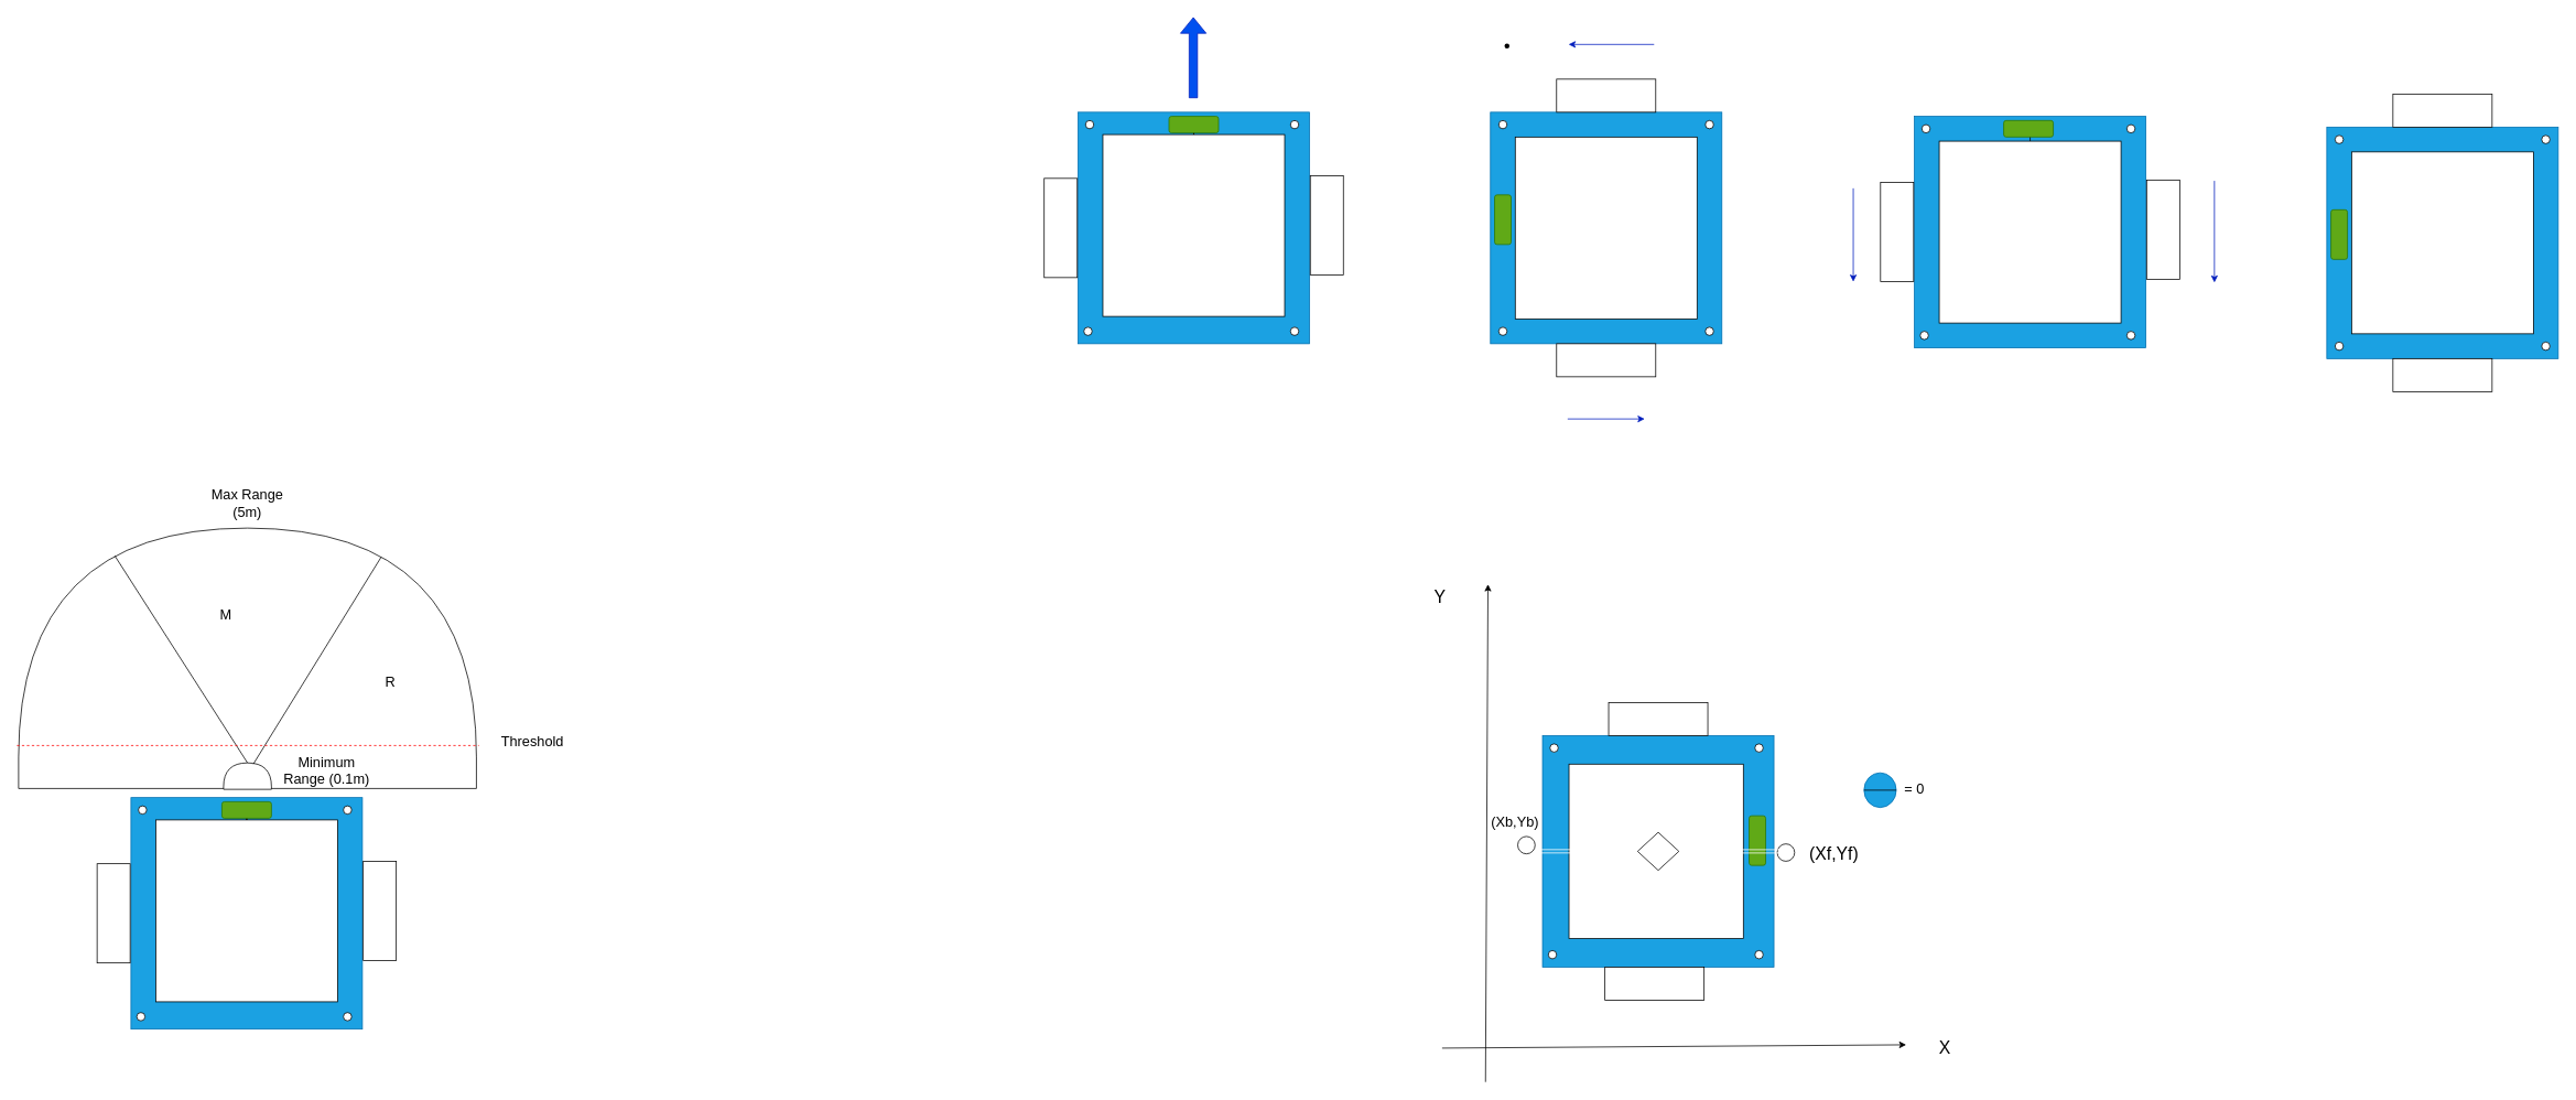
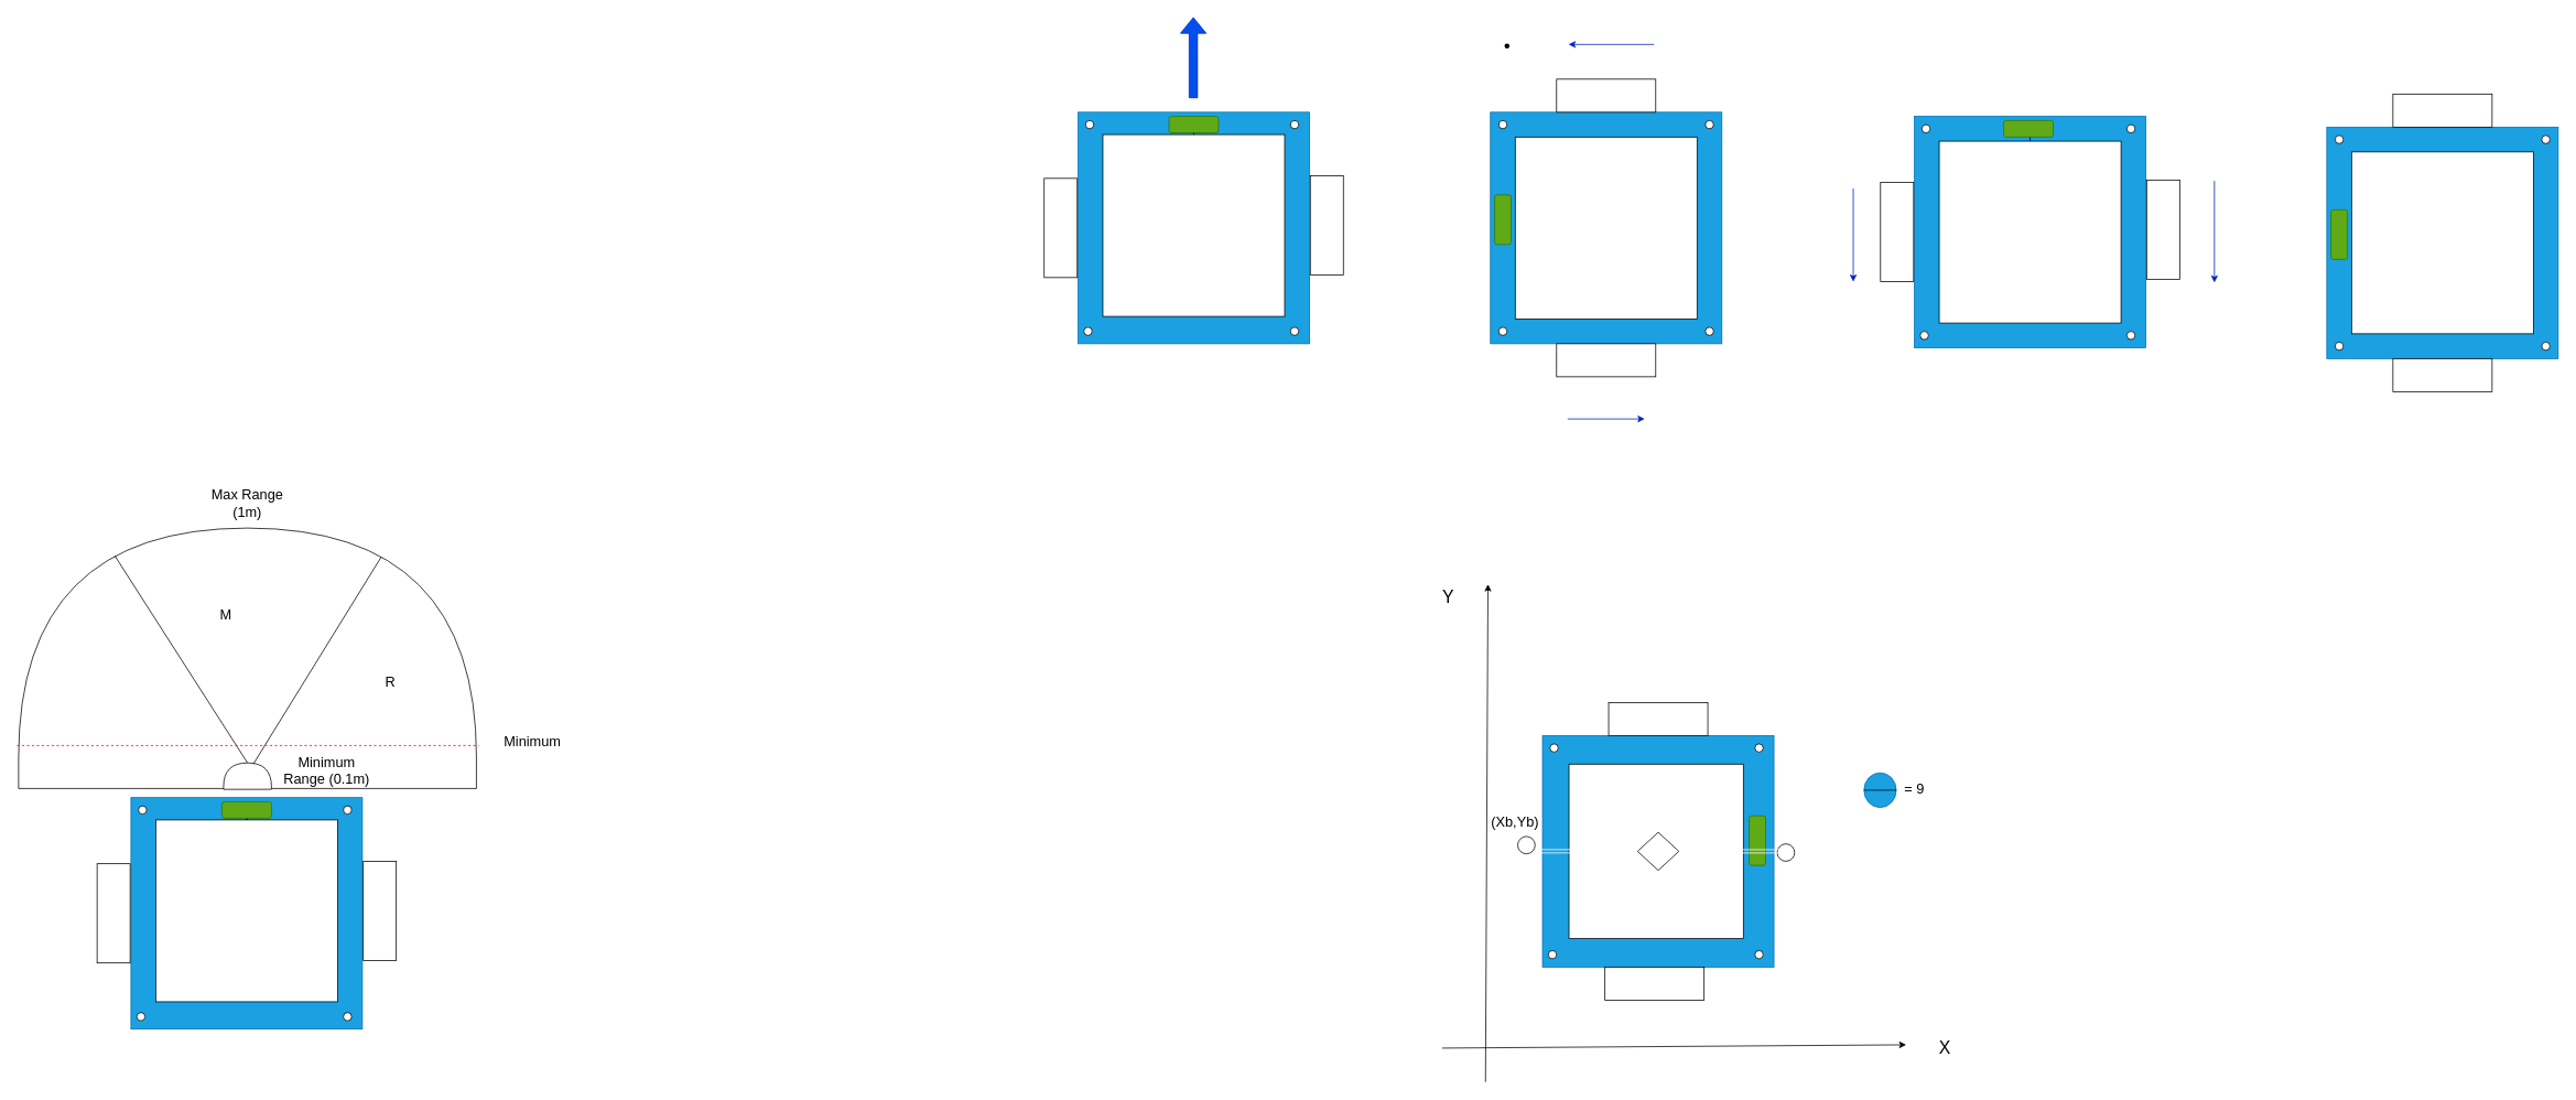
- <mxCell id="84" value="Max Range (5m)" style="text;html=1;strokeColor=none;fillColor=none;align=center;verticalAlign=middle;whiteSpace=wrap;rounded=0;fontSize=17;fontColor=#000000;" vertex="1" parent="1"><mxGeometry x="241" y="594" width="116" height="30" as="geometry" /></mxCell>
+ <mxCell id="84" value="Max Range (1m)" style="text;html=1;strokeColor=none;fillColor=none;align=center;verticalAlign=middle;whiteSpace=wrap;rounded=0;fontSize=17;fontColor=#000000;" vertex="1" parent="1"><mxGeometry x="241" y="594" width="116" height="30" as="geometry" /></mxCell>
- <mxCell id="63" value="&lt;font style=&quot;font-size: 21px;&quot; color=&quot;#000000&quot;&gt;Y&lt;/font&gt;" style="text;html=1;strokeColor=none;fillColor=none;align=center;verticalAlign=middle;whiteSpace=wrap;rounded=0;" vertex="1" parent="1"><mxGeometry x="1712" y="706" width="60" height="30" as="geometry" /></mxCell>
+ <mxCell id="63" value="&lt;font style=&quot;font-size: 21px;&quot; color=&quot;#000000&quot;&gt;Y&lt;/font&gt;" style="text;html=1;strokeColor=none;fillColor=none;align=center;verticalAlign=middle;whiteSpace=wrap;rounded=0;" vertex="1" parent="1"><mxGeometry x="1722" y="706" width="60" height="30" as="geometry" /></mxCell>
- <mxCell id="90" value="Threshold" style="text;html=1;strokeColor=none;fillColor=none;align=center;verticalAlign=middle;whiteSpace=wrap;rounded=0;fontSize=17;fontColor=#000000;" vertex="1" parent="1"><mxGeometry x="586" y="882" width="116" height="30" as="geometry" /></mxCell>
+ <mxCell id="90" value="Minimum" style="text;html=1;strokeColor=none;fillColor=none;align=center;verticalAlign=middle;whiteSpace=wrap;rounded=0;fontSize=17;fontColor=#000000;" vertex="1" parent="1"><mxGeometry x="586" y="882" width="116" height="30" as="geometry" /></mxCell>
- <mxCell id="69" value="&lt;font color=&quot;#000000&quot;&gt;= 0&lt;/font&gt;" style="text;html=1;strokeColor=none;fillColor=none;align=center;verticalAlign=middle;whiteSpace=wrap;rounded=0;fontSize=17;fontColor=#FFFFFF;" vertex="1" parent="1"><mxGeometry x="2286" y="940" width="60" height="30" as="geometry" /></mxCell>
+ <mxCell id="69" value="&lt;font color=&quot;#000000&quot;&gt;= 9&lt;/font&gt;" style="text;html=1;strokeColor=none;fillColor=none;align=center;verticalAlign=middle;whiteSpace=wrap;rounded=0;fontSize=17;fontColor=#FFFFFF;" vertex="1" parent="1"><mxGeometry x="2286" y="940" width="60" height="30" as="geometry" /></mxCell>
- <mxCell id="64" value="&lt;font style=&quot;font-size: 21px;&quot; color=&quot;#000000&quot;&gt;(Xf,Yf)&lt;/font&gt;" style="text;html=1;strokeColor=none;fillColor=none;align=center;verticalAlign=middle;whiteSpace=wrap;rounded=0;" vertex="1" parent="1"><mxGeometry x="2189" y="1015.5" width="60" height="30" as="geometry" /></mxCell>
